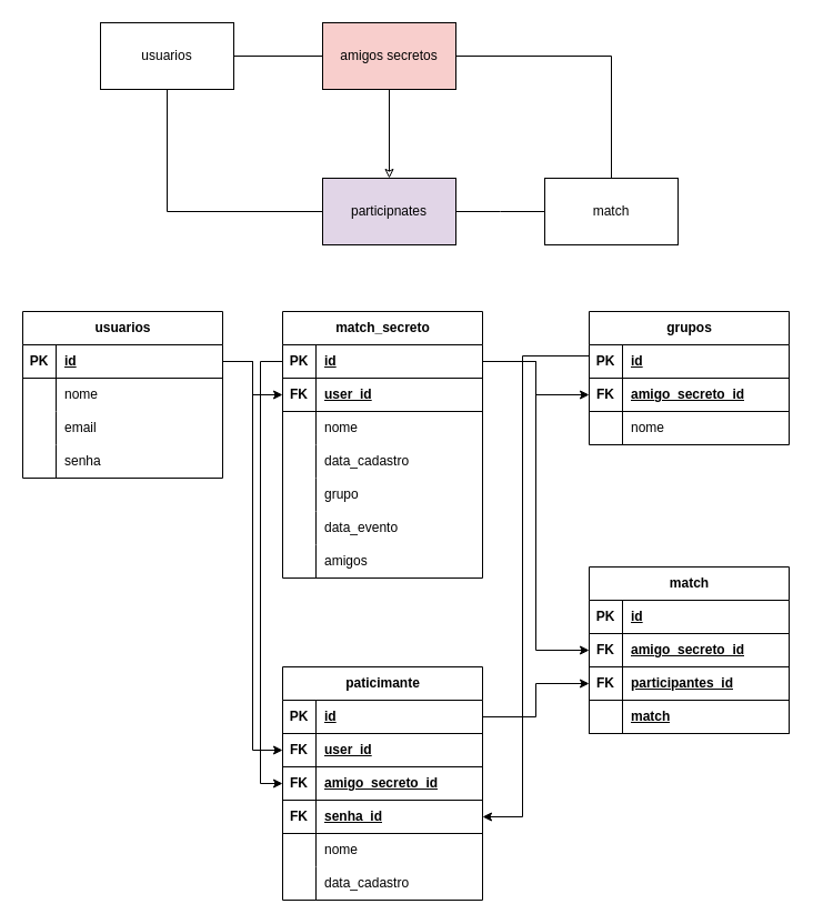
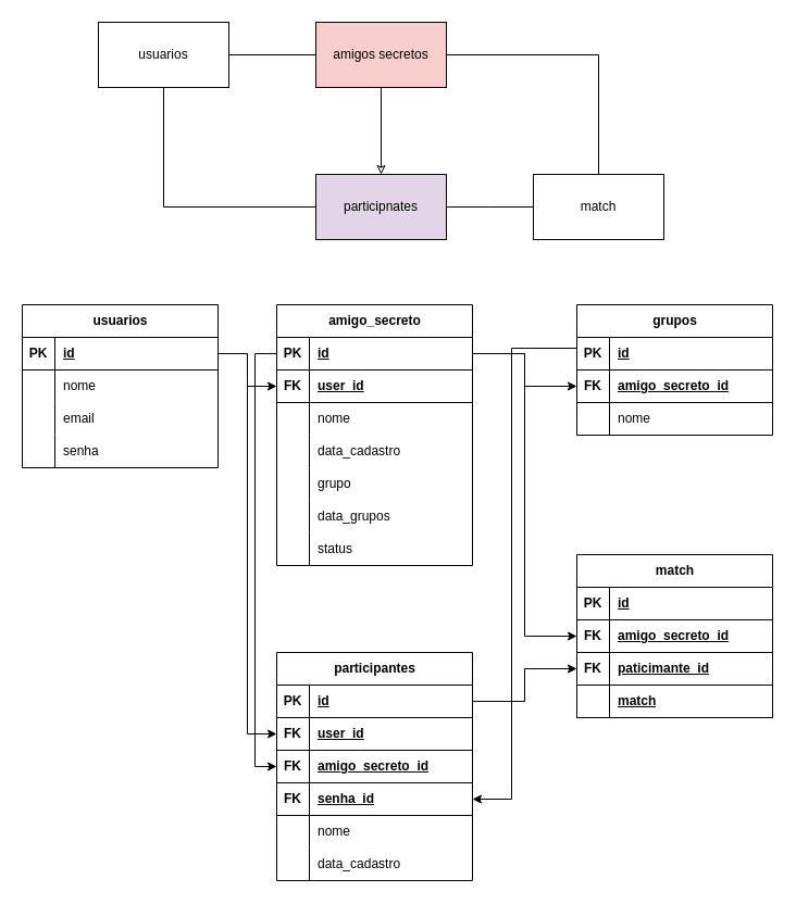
- <mxCell id="24" value="match_secreto" style="shape=table;startSize=30;container=1;collapsible=1;childLayout=tableLayout;fixedRows=1;rowLines=0;fontStyle=1;align=center;resizeLast=1;html=1;" vertex="1" parent="1"><mxGeometry x="254" y="280" width="180" height="240" as="geometry" /></mxCell>
+ <mxCell id="24" value="amigo_secreto" style="shape=table;startSize=30;container=1;collapsible=1;childLayout=tableLayout;fixedRows=1;rowLines=0;fontStyle=1;align=center;resizeLast=1;html=1;" vertex="1" parent="1"><mxGeometry x="254" y="280" width="180" height="240" as="geometry" /></mxCell>
- <mxCell id="42" value="data_evento" style="shape=partialRectangle;connectable=0;fillColor=none;top=0;left=0;bottom=0;right=0;align=left;spacingLeft=6;overflow=hidden;whiteSpace=wrap;html=1;" vertex="1" parent="40"><mxGeometry x="30" width="150" height="30" as="geometry"><mxRectangle width="150" height="30" as="alternateBounds" /></mxGeometry></mxCell>
+ <mxCell id="42" value="data_grupos" style="shape=partialRectangle;connectable=0;fillColor=none;top=0;left=0;bottom=0;right=0;align=left;spacingLeft=6;overflow=hidden;whiteSpace=wrap;html=1;" vertex="1" parent="40"><mxGeometry x="30" width="150" height="30" as="geometry"><mxRectangle width="150" height="30" as="alternateBounds" /></mxGeometry></mxCell>
- <mxCell id="45" value="amigos" style="shape=partialRectangle;connectable=0;fillColor=none;top=0;left=0;bottom=0;right=0;align=left;spacingLeft=6;overflow=hidden;whiteSpace=wrap;html=1;" vertex="1" parent="43"><mxGeometry x="30" width="150" height="30" as="geometry"><mxRectangle width="150" height="30" as="alternateBounds" /></mxGeometry></mxCell>
+ <mxCell id="45" value="status" style="shape=partialRectangle;connectable=0;fillColor=none;top=0;left=0;bottom=0;right=0;align=left;spacingLeft=6;overflow=hidden;whiteSpace=wrap;html=1;" vertex="1" parent="43"><mxGeometry x="30" width="150" height="30" as="geometry"><mxRectangle width="150" height="30" as="alternateBounds" /></mxGeometry></mxCell>
- <mxCell id="48" value="paticimante" style="shape=table;startSize=30;container=1;collapsible=1;childLayout=tableLayout;fixedRows=1;rowLines=0;fontStyle=1;align=center;resizeLast=1;html=1;" vertex="1" parent="1"><mxGeometry x="254" y="600" width="180" height="210" as="geometry" /></mxCell>
+ <mxCell id="48" value="participantes" style="shape=table;startSize=30;container=1;collapsible=1;childLayout=tableLayout;fixedRows=1;rowLines=0;fontStyle=1;align=center;resizeLast=1;html=1;" vertex="1" parent="1"><mxGeometry x="254" y="600" width="180" height="210" as="geometry" /></mxCell>
- <mxCell id="78" value="participantes_id" style="shape=partialRectangle;connectable=0;fillColor=none;top=0;left=0;bottom=0;right=0;align=left;spacingLeft=6;fontStyle=5;overflow=hidden;whiteSpace=wrap;html=1;" vertex="1" parent="76"><mxGeometry x="30" width="150" height="30" as="geometry"><mxRectangle width="150" height="30" as="alternateBounds" /></mxGeometry></mxCell>
+ <mxCell id="78" value="paticimante_id" style="shape=partialRectangle;connectable=0;fillColor=none;top=0;left=0;bottom=0;right=0;align=left;spacingLeft=6;fontStyle=5;overflow=hidden;whiteSpace=wrap;html=1;" vertex="1" parent="76"><mxGeometry x="30" width="150" height="30" as="geometry"><mxRectangle width="150" height="30" as="alternateBounds" /></mxGeometry></mxCell>
